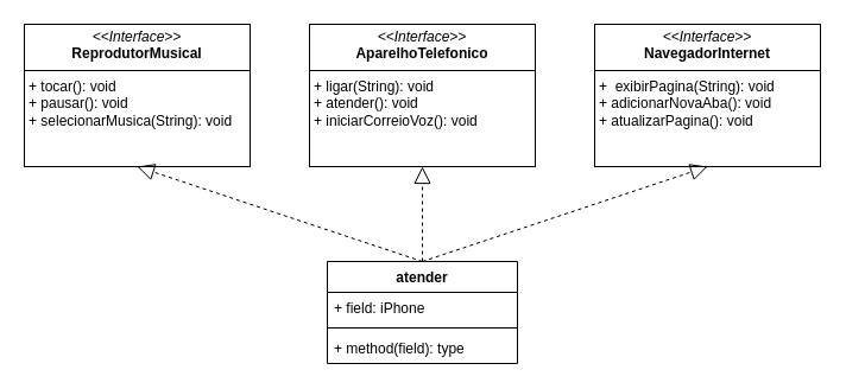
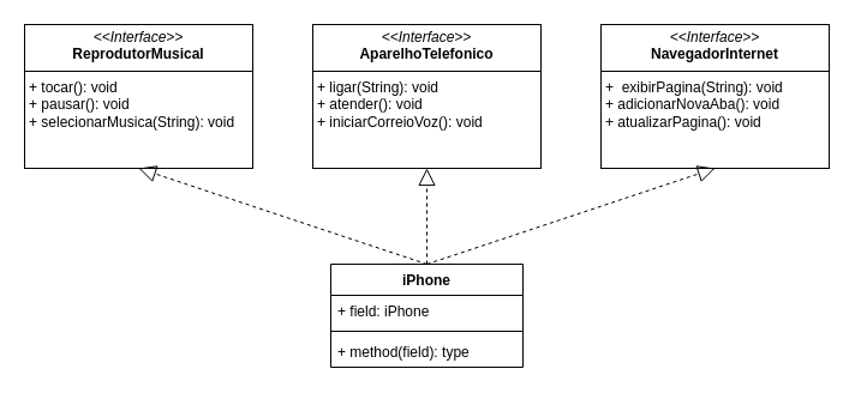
- <mxCell id="5" value="atender" style="swimlane;fontStyle=1;align=center;verticalAlign=top;childLayout=stackLayout;horizontal=1;startSize=26;horizontalStack=0;resizeParent=1;resizeParentMax=0;resizeLast=0;collapsible=1;marginBottom=0;whiteSpace=wrap;html=1;" parent="1" vertex="1"><mxGeometry x="275" y="220" width="160" height="86" as="geometry" /></mxCell>
+ <mxCell id="5" value="iPhone" style="swimlane;fontStyle=1;align=center;verticalAlign=top;childLayout=stackLayout;horizontal=1;startSize=26;horizontalStack=0;resizeParent=1;resizeParentMax=0;resizeLast=0;collapsible=1;marginBottom=0;whiteSpace=wrap;html=1;" parent="1" vertex="1"><mxGeometry x="275" y="220" width="160" height="86" as="geometry" /></mxCell>
